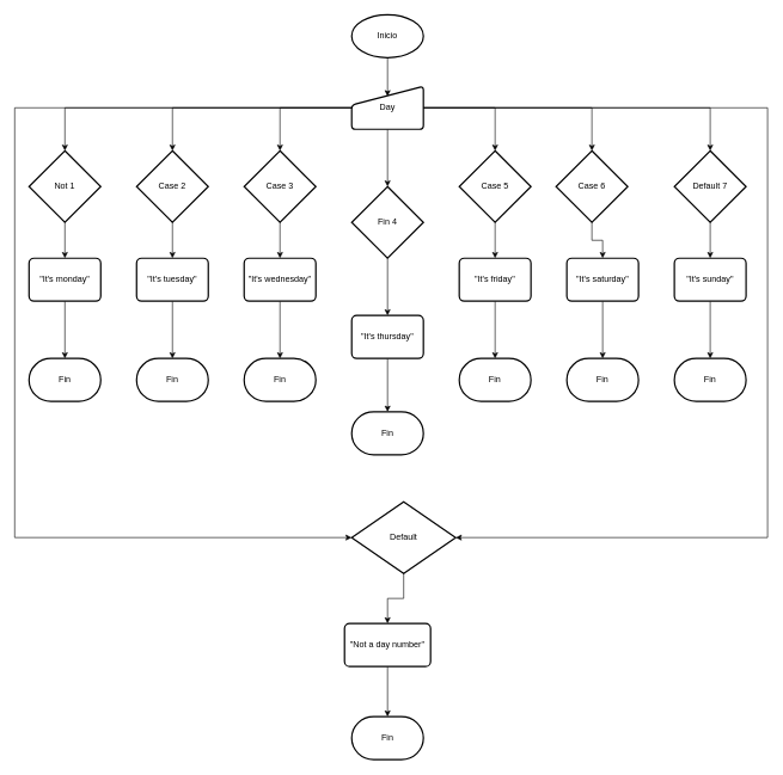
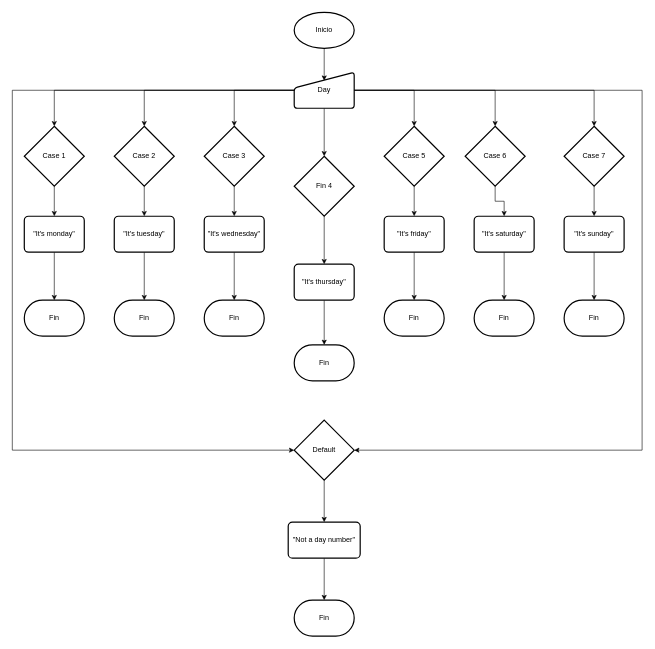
- <mxCell id="8" value="Not 1" style="strokeWidth=2;html=1;shape=mxgraph.flowchart.decision;whiteSpace=wrap;" vertex="1" parent="1"><mxGeometry x="40" y="210" width="100" height="100" as="geometry" /></mxCell>
+ <mxCell id="8" value="Case 1" style="strokeWidth=2;html=1;shape=mxgraph.flowchart.decision;whiteSpace=wrap;" vertex="1" parent="1"><mxGeometry x="40" y="210" width="100" height="100" as="geometry" /></mxCell>
- <mxCell id="37" value="Default 7" style="strokeWidth=2;html=1;shape=mxgraph.flowchart.decision;whiteSpace=wrap;" vertex="1" parent="1"><mxGeometry x="940" y="210" width="100" height="100" as="geometry" /></mxCell>
+ <mxCell id="37" value="Case 7" style="strokeWidth=2;html=1;shape=mxgraph.flowchart.decision;whiteSpace=wrap;" vertex="1" parent="1"><mxGeometry x="940" y="210" width="100" height="100" as="geometry" /></mxCell>
- <mxCell id="42" value="Default" style="strokeWidth=2;html=1;shape=mxgraph.flowchart.decision;whiteSpace=wrap;" vertex="1" parent="1"><mxGeometry x="490" y="700" width="145" height="100" as="geometry" /></mxCell>
+ <mxCell id="42" value="Default" style="strokeWidth=2;html=1;shape=mxgraph.flowchart.decision;whiteSpace=wrap;" vertex="1" parent="1"><mxGeometry x="490" y="700" width="100" height="100" as="geometry" /></mxCell>
